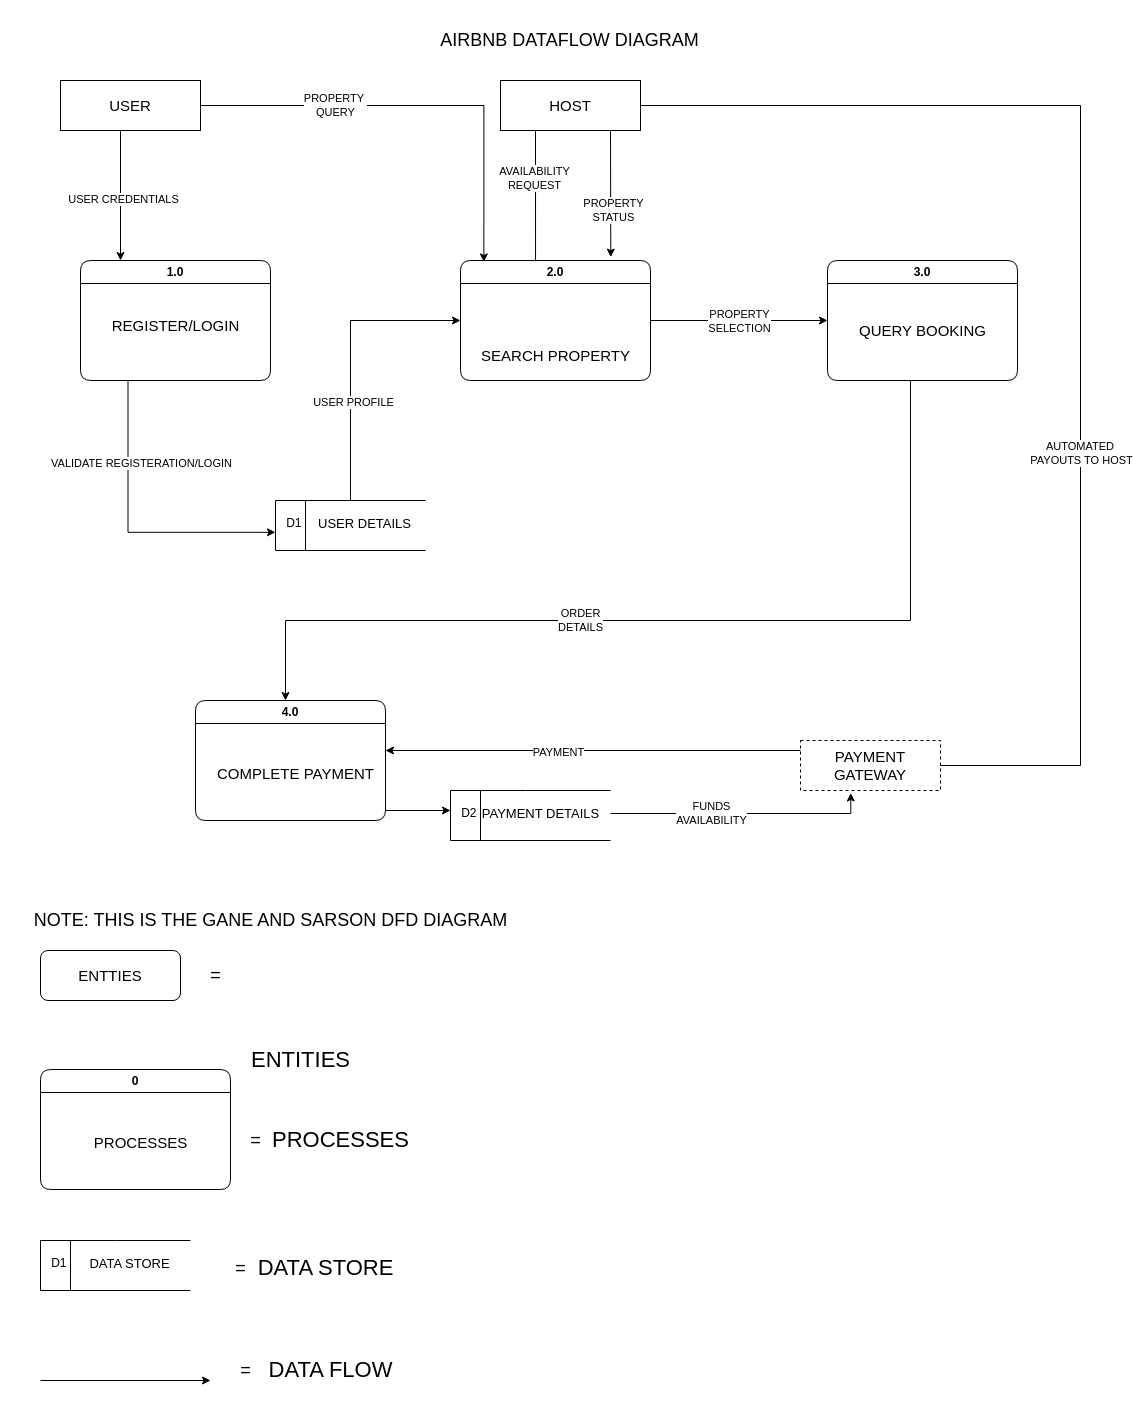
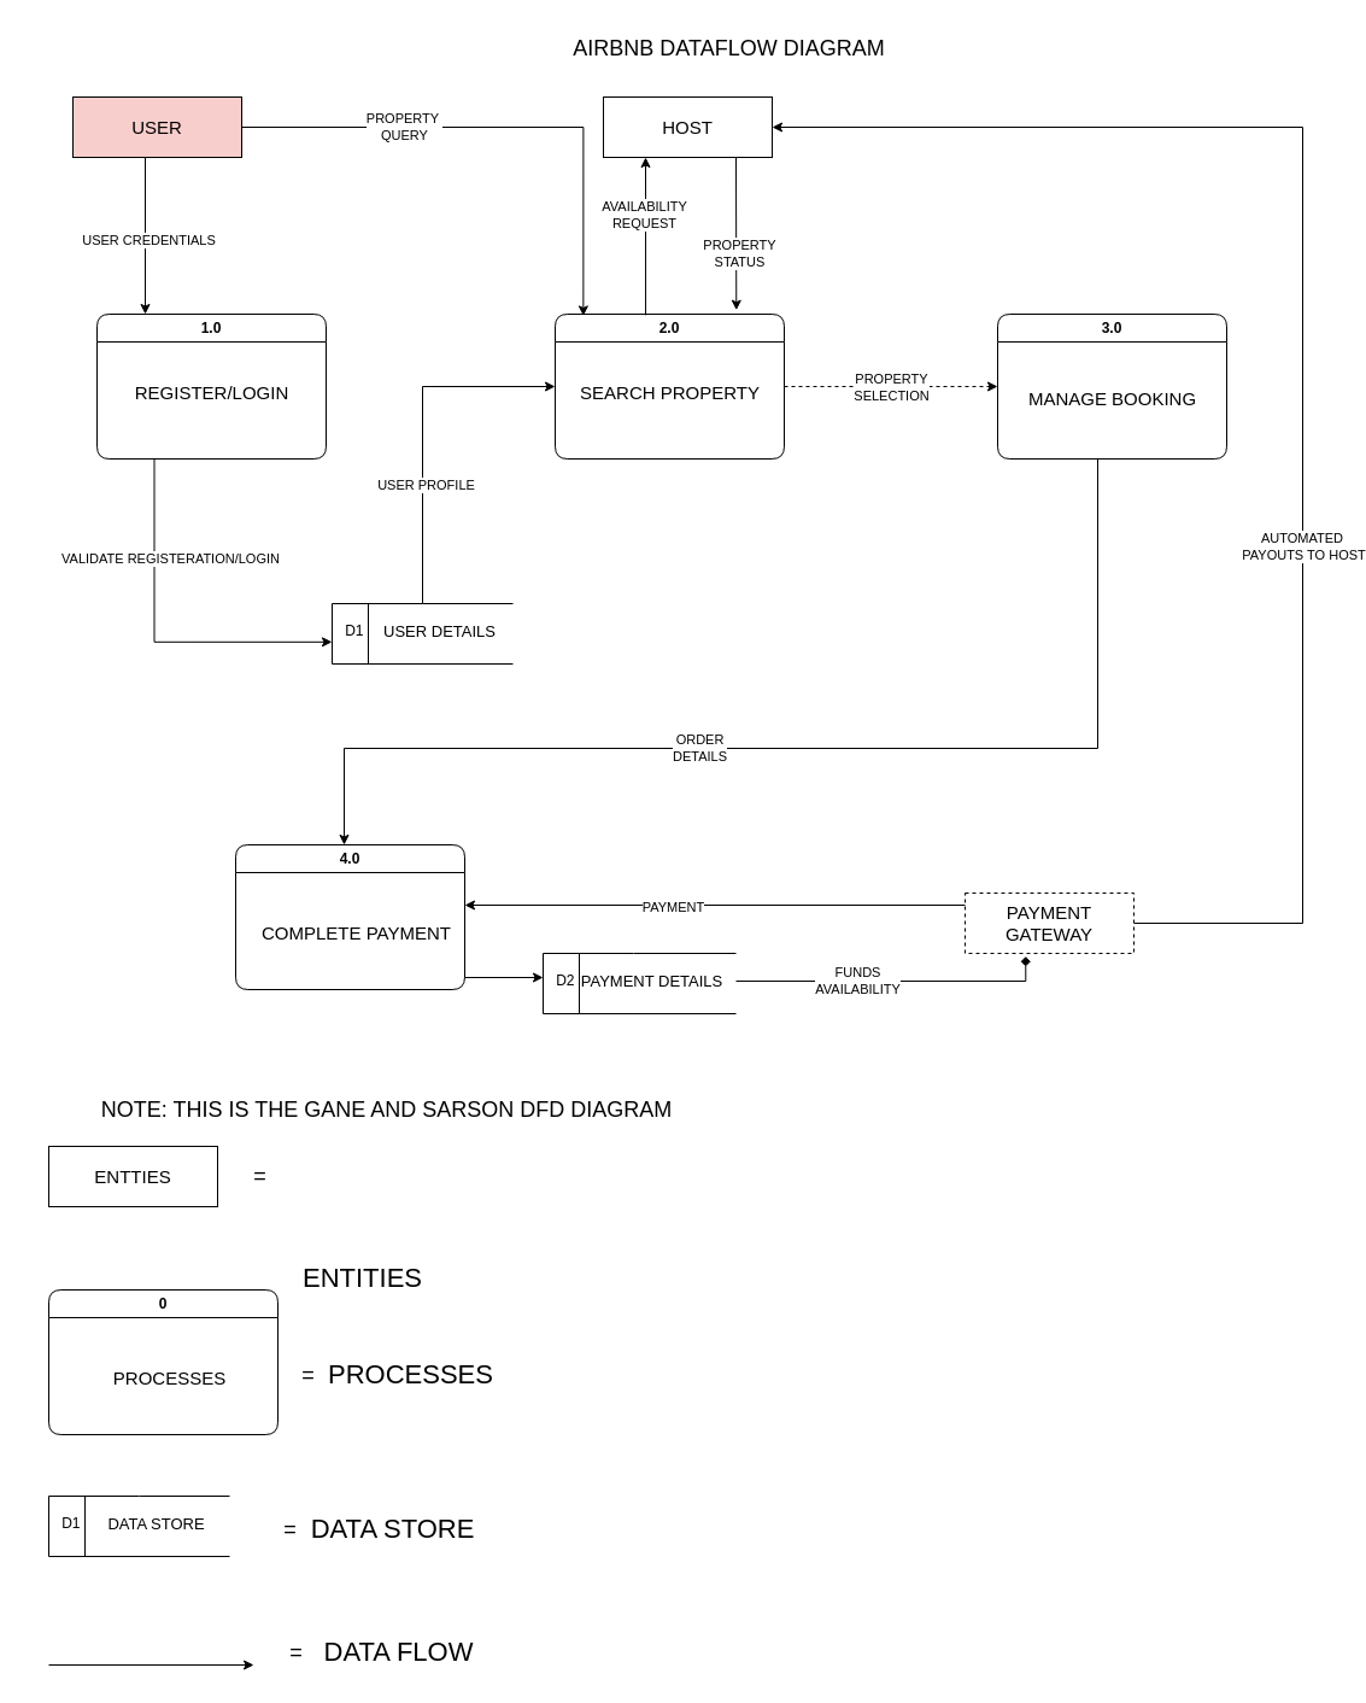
- <mxCell id="48" value="&lt;font style=&quot;font-size: 18px;&quot;&gt;AIRBNB DATAFLOW DIAGRAM&lt;/font&gt;" style="text;html=1;align=center;verticalAlign=middle;resizable=0;points=[];autosize=1;strokeColor=none;fillColor=none;" parent="1" vertex="1"><mxGeometry x="429" width="280" height="40" as="geometry" y="20" /></mxCell>
+ <mxCell id="48" value="&lt;font style=&quot;font-size: 18px;&quot;&gt;AIRBNB DATAFLOW DIAGRAM&lt;/font&gt;" style="text;html=1;align=center;verticalAlign=middle;resizable=0;points=[];autosize=1;strokeColor=none;fillColor=none;" parent="1" vertex="1"><mxGeometry x="464" y="20" width="280" height="40" as="geometry" /></mxCell>
- <mxCell id="2" value="&lt;font style=&quot;font-size: 15px;&quot;&gt;USER&lt;/font&gt;" style="rounded=0;whiteSpace=wrap;html=1;" parent="1" vertex="1"><mxGeometry x="60" y="80" width="140" height="50" as="geometry" /></mxCell>
+ <mxCell id="2" value="&lt;font style=&quot;font-size: 15px;&quot;&gt;USER&lt;/font&gt;" style="rounded=0;whiteSpace=wrap;html=1;fillColor=#f8cecc;" parent="1" vertex="1"><mxGeometry x="60" y="80" width="140" height="50" as="geometry" /></mxCell>
- <mxCell id="34" style="edgeStyle=orthogonalEdgeStyle;rounded=0;orthogonalLoop=1;jettySize=auto;html=1;exitX=1;exitY=0.5;exitDx=0;exitDy=0;entryX=1;entryY=0.5;entryDx=0;entryDy=0;endArrow=none;" parent="1" source="36" target="29" edge="1"><mxGeometry relative="1" as="geometry"><Array as="points"><mxPoint x="1080" y="765" /><mxPoint x="1080" y="105" /></Array></mxGeometry></mxCell>
+ <mxCell id="34" style="edgeStyle=orthogonalEdgeStyle;rounded=0;orthogonalLoop=1;jettySize=auto;html=1;exitX=1;exitY=0.5;exitDx=0;exitDy=0;entryX=1;entryY=0.5;entryDx=0;entryDy=0;" parent="1" source="36" target="29" edge="1"><mxGeometry relative="1" as="geometry"><Array as="points"><mxPoint x="1080" y="765" /><mxPoint x="1080" y="105" /></Array></mxGeometry></mxCell>
- <mxCell id="32" value="" style="endArrow=none;html=1;rounded=0;entryX=0.25;entryY=1;entryDx=0;entryDy=0;exitX=0.395;exitY=0.007;exitDx=0;exitDy=0;exitPerimeter=0;" parent="1" source="7" target="29" edge="1"><mxGeometry width="50" height="50" relative="1" as="geometry"><mxPoint x="670" y="250" as="sourcePoint" /><mxPoint x="530" y="257" as="targetPoint" /></mxGeometry></mxCell>
+ <mxCell id="32" value="" style="endArrow=classic;html=1;rounded=0;entryX=0.25;entryY=1;entryDx=0;entryDy=0;exitX=0.395;exitY=0.007;exitDx=0;exitDy=0;exitPerimeter=0;" parent="1" source="7" target="29" edge="1"><mxGeometry width="50" height="50" relative="1" as="geometry"><mxPoint x="670" y="250" as="sourcePoint" /><mxPoint x="530" y="257" as="targetPoint" /></mxGeometry></mxCell>
- <mxCell id="5" value="" style="edgeStyle=orthogonalEdgeStyle;rounded=0;orthogonalLoop=1;jettySize=auto;html=1;" parent="1" source="7" target="11" edge="1"><mxGeometry relative="1" as="geometry" /></mxCell>
+ <mxCell id="5" value="" style="edgeStyle=orthogonalEdgeStyle;rounded=0;orthogonalLoop=1;jettySize=auto;html=1;dashed=1;" parent="1" source="7" target="11" edge="1"><mxGeometry relative="1" as="geometry" /></mxCell>
- <mxCell id="12" value="&lt;font style=&quot;font-size: 15px;&quot;&gt;QUERY BOOKING&lt;/font&gt;" style="text;html=1;align=center;verticalAlign=middle;resizable=0;points=[];autosize=1;strokeColor=none;fillColor=none;" parent="11" vertex="1"><mxGeometry x="15" y="55" width="160" height="30" as="geometry" /></mxCell>
+ <mxCell id="12" value="&lt;font style=&quot;font-size: 15px;&quot;&gt;MANAGE BOOKING&lt;/font&gt;" style="text;html=1;align=center;verticalAlign=middle;resizable=0;points=[];autosize=1;strokeColor=none;fillColor=none;" parent="11" vertex="1"><mxGeometry x="15" y="55" width="160" height="30" as="geometry" /></mxCell>
- <mxCell id="8" value="&lt;font style=&quot;font-size: 15px;&quot;&gt;SEARCH PROPERTY&lt;/font&gt;" style="text;html=1;align=center;verticalAlign=middle;resizable=0;points=[];autosize=1;strokeColor=none;fillColor=none;" parent="7" vertex="1"><mxGeometry x="10" y="80" width="170" height="30" as="geometry" /></mxCell>
+ <mxCell id="8" value="&lt;font style=&quot;font-size: 15px;&quot;&gt;SEARCH PROPERTY&lt;/font&gt;" style="text;html=1;align=center;verticalAlign=middle;resizable=0;points=[];autosize=1;strokeColor=none;fillColor=none;" parent="7" vertex="1"><mxGeometry x="10" y="50" width="170" height="30" as="geometry" /></mxCell>
- <mxCell id="45" style="edgeStyle=orthogonalEdgeStyle;rounded=0;orthogonalLoop=1;jettySize=auto;html=1;entryX=0.359;entryY=1.05;entryDx=0;entryDy=0;entryPerimeter=0;" parent="1" source="44" target="36" edge="1"><mxGeometry relative="1" as="geometry" /></mxCell>
+ <mxCell id="45" style="edgeStyle=orthogonalEdgeStyle;rounded=0;orthogonalLoop=1;jettySize=auto;html=1;entryX=0.359;entryY=1.05;entryDx=0;entryDy=0;entryPerimeter=0;endArrow=diamond;" parent="1" source="44" target="36" edge="1"><mxGeometry relative="1" as="geometry" /></mxCell>
- <mxCell id="49" value="&lt;font style=&quot;font-size: 18px;&quot;&gt;NOTE: THIS IS THE GANE AND SARSON DFD DIAGRAM&lt;/font&gt;" style="text;html=1;align=center;verticalAlign=middle;resizable=0;points=[];autosize=1;strokeColor=none;fillColor=none;" parent="1" vertex="1"><mxGeometry x="20" y="900" width="500" height="40" as="geometry" /></mxCell>
+ <mxCell id="49" value="&lt;font style=&quot;font-size: 18px;&quot;&gt;NOTE: THIS IS THE GANE AND SARSON DFD DIAGRAM&lt;/font&gt;" style="text;html=1;align=center;verticalAlign=middle;resizable=0;points=[];autosize=1;strokeColor=none;fillColor=none;" parent="1" vertex="1"><mxGeometry x="70" y="900" width="500" height="40" as="geometry" /></mxCell>
- <mxCell id="50" value="&lt;font style=&quot;font-size: 15px;&quot;&gt;ENTTIES&lt;/font&gt;" style="whiteSpace=wrap;html=1;rounded=1;" parent="1" vertex="1"><mxGeometry x="40" y="950" width="140" height="50" as="geometry" /></mxCell>
+ <mxCell id="50" value="&lt;font style=&quot;font-size: 15px;&quot;&gt;ENTTIES&lt;/font&gt;" style="rounded=0;whiteSpace=wrap;html=1;" parent="1" vertex="1"><mxGeometry x="40" y="950" width="140" height="50" as="geometry" /></mxCell>
